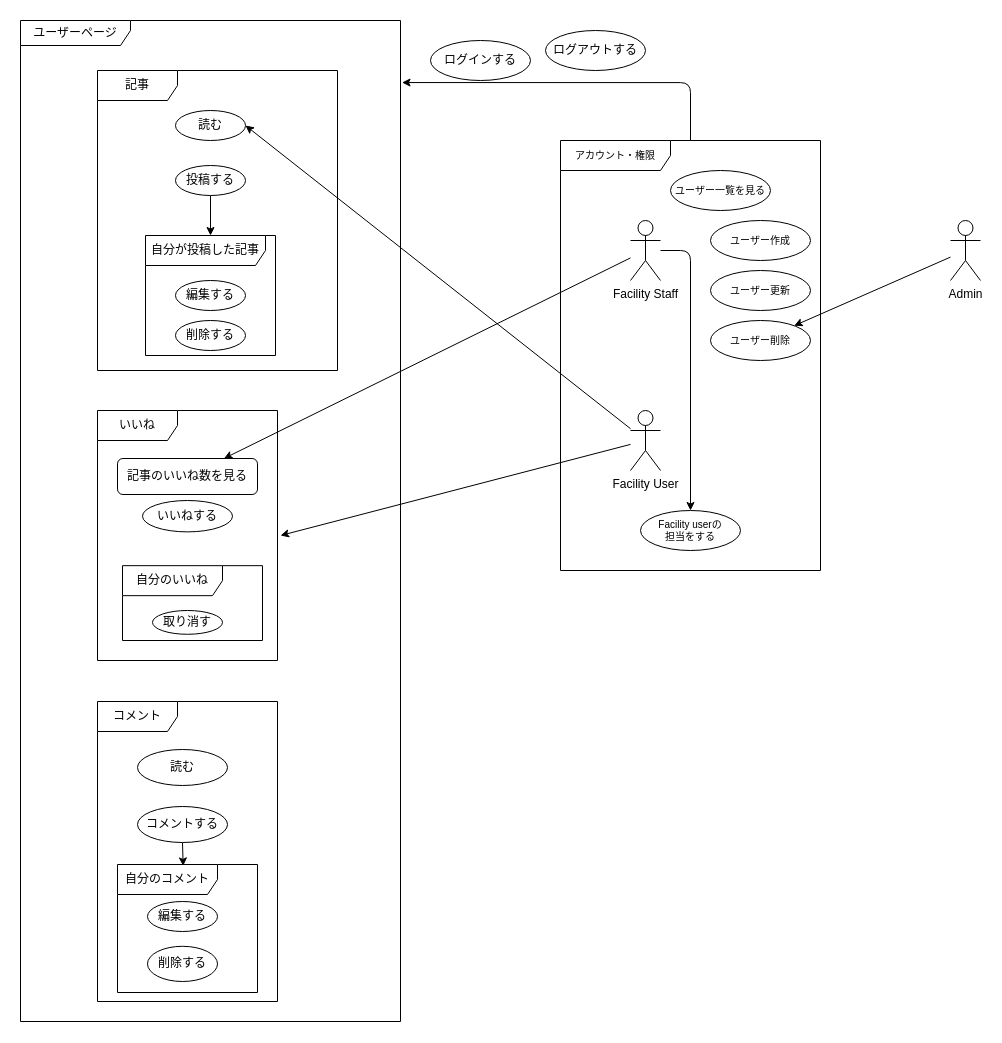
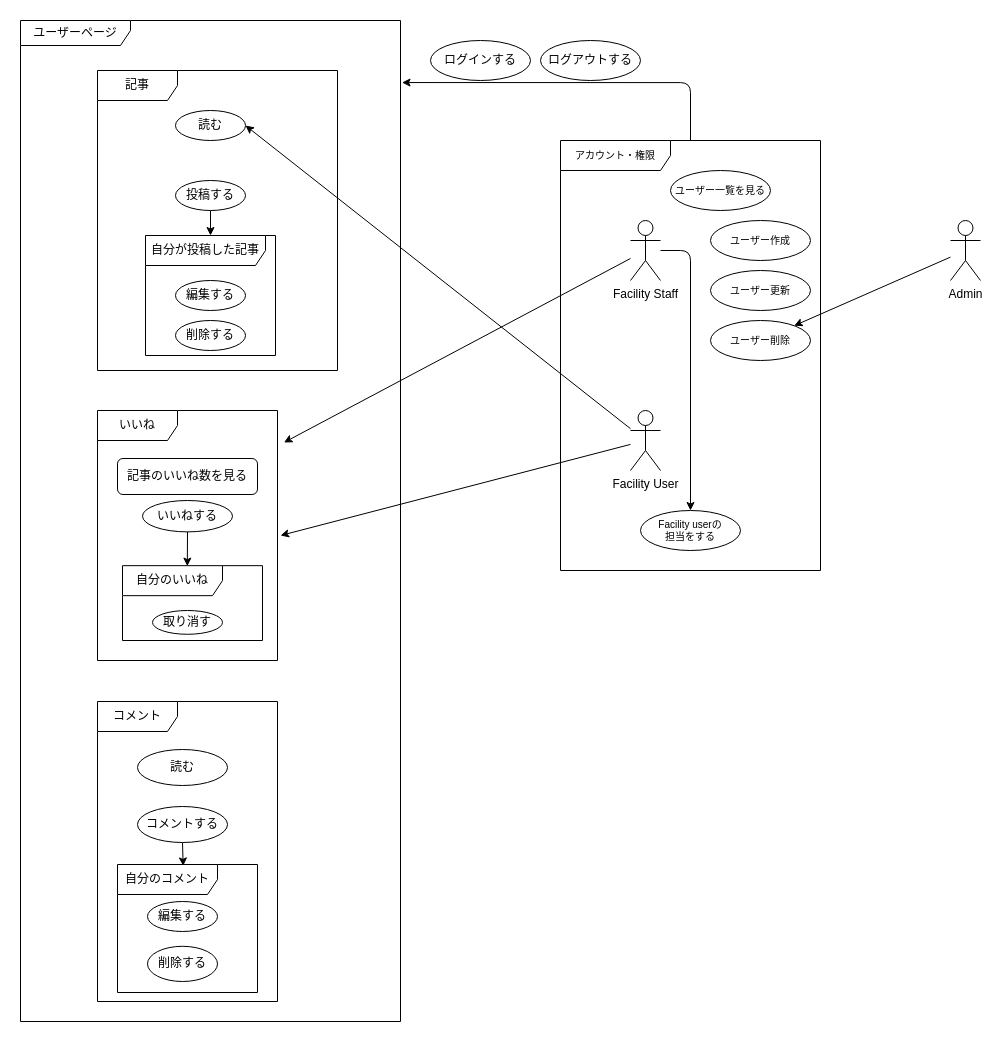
- <mxCell id="38" value="ログアウトする" style="ellipse;whiteSpace=wrap;html=1;align=center;" parent="1" vertex="1"><mxGeometry x="545" y="30" width="100" height="40" as="geometry" /></mxCell>
+ <mxCell id="38" value="ログアウトする" style="ellipse;whiteSpace=wrap;html=1;align=center;" parent="1" vertex="1"><mxGeometry x="540" y="40" width="100" height="40" as="geometry" /></mxCell>
- <mxCell id="33" value="投稿する" style="ellipse;whiteSpace=wrap;html=1;align=center;" parent="28" vertex="1"><mxGeometry x="78" y="95" width="70" height="30" as="geometry" /></mxCell>
+ <mxCell id="33" value="投稿する" style="ellipse;whiteSpace=wrap;html=1;align=center;" parent="28" vertex="1"><mxGeometry x="78" y="110" width="70" height="30" as="geometry" /></mxCell>
- <mxCell id="8" style="edgeStyle=none;html=1;fontSize=8;" parent="1" source="10" target="27" edge="1"><mxGeometry relative="1" as="geometry" /></mxCell>
+ <mxCell id="8" style="edgeStyle=none;html=1;entryX=1.036;entryY=0.128;entryDx=0;entryDy=0;fontSize=8;entryPerimeter=0;" parent="1" source="10" target="22" edge="1"><mxGeometry relative="1" as="geometry" /></mxCell>
+ <mxCell id="25" style="edgeStyle=none;html=1;entryX=0.463;entryY=0.006;entryDx=0;entryDy=0;entryPerimeter=0;fontSize=8;" parent="21" source="23" target="24" edge="1"><mxGeometry relative="1" as="geometry" /></mxCell>
